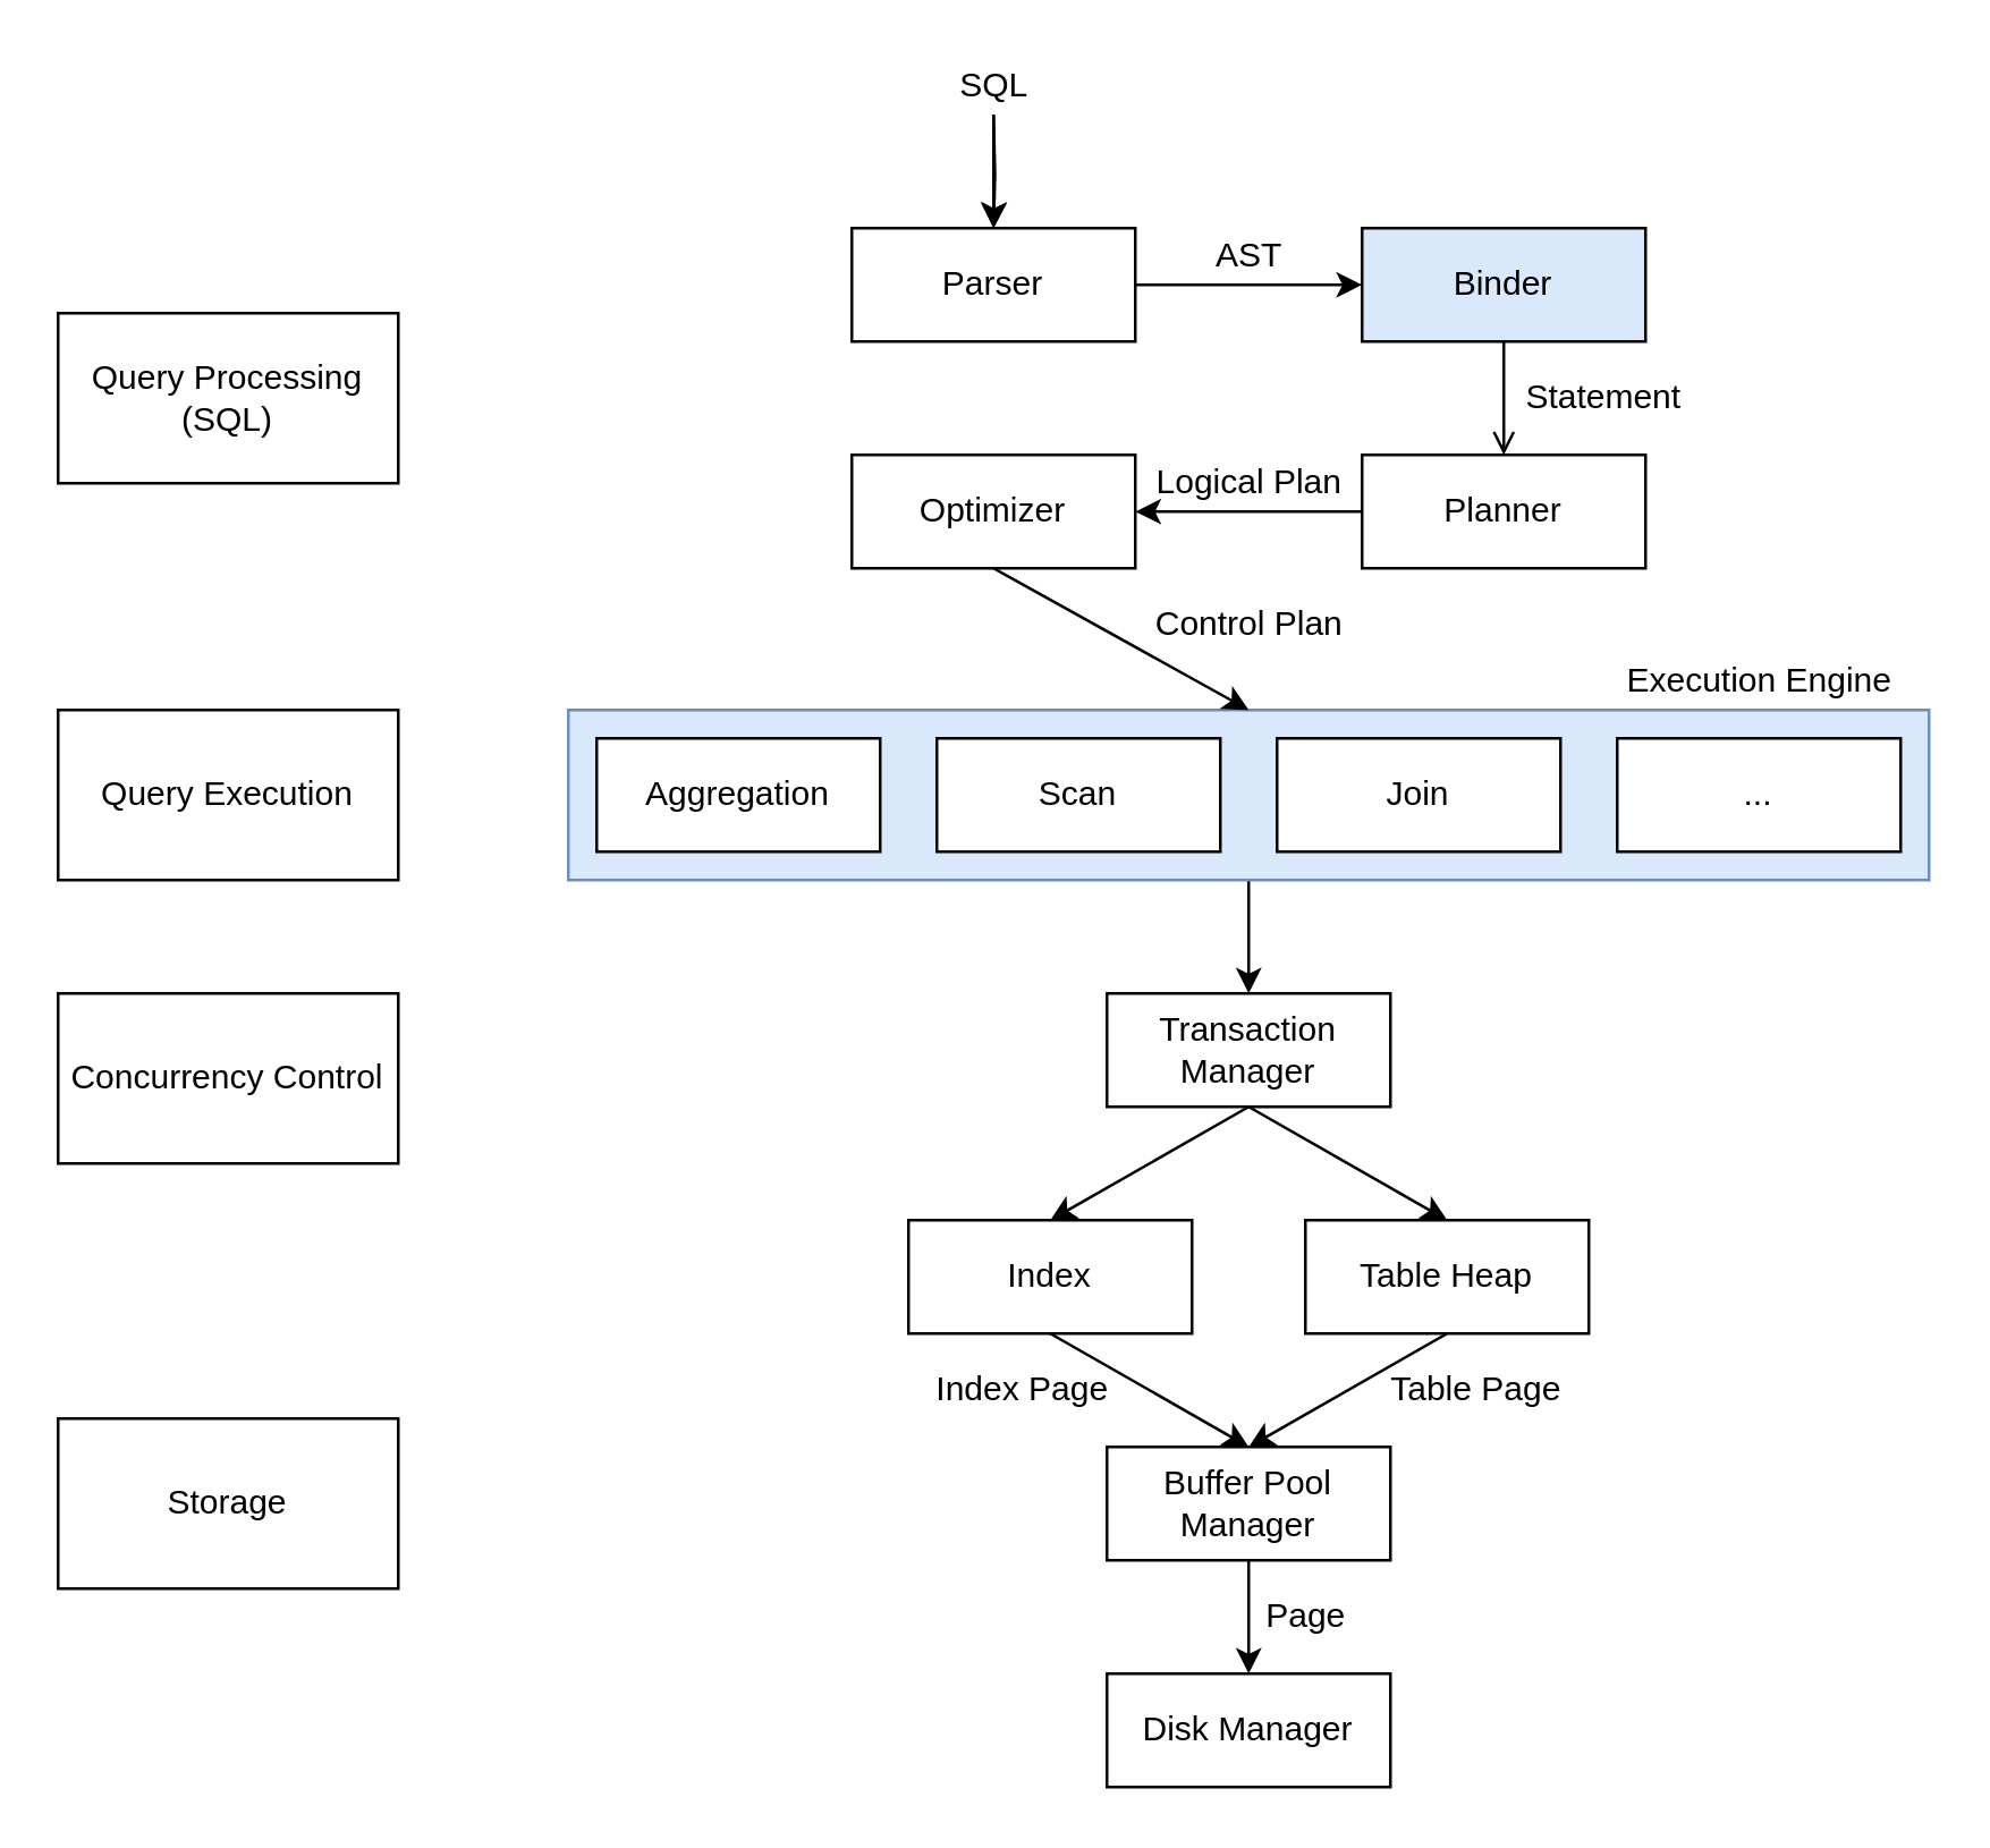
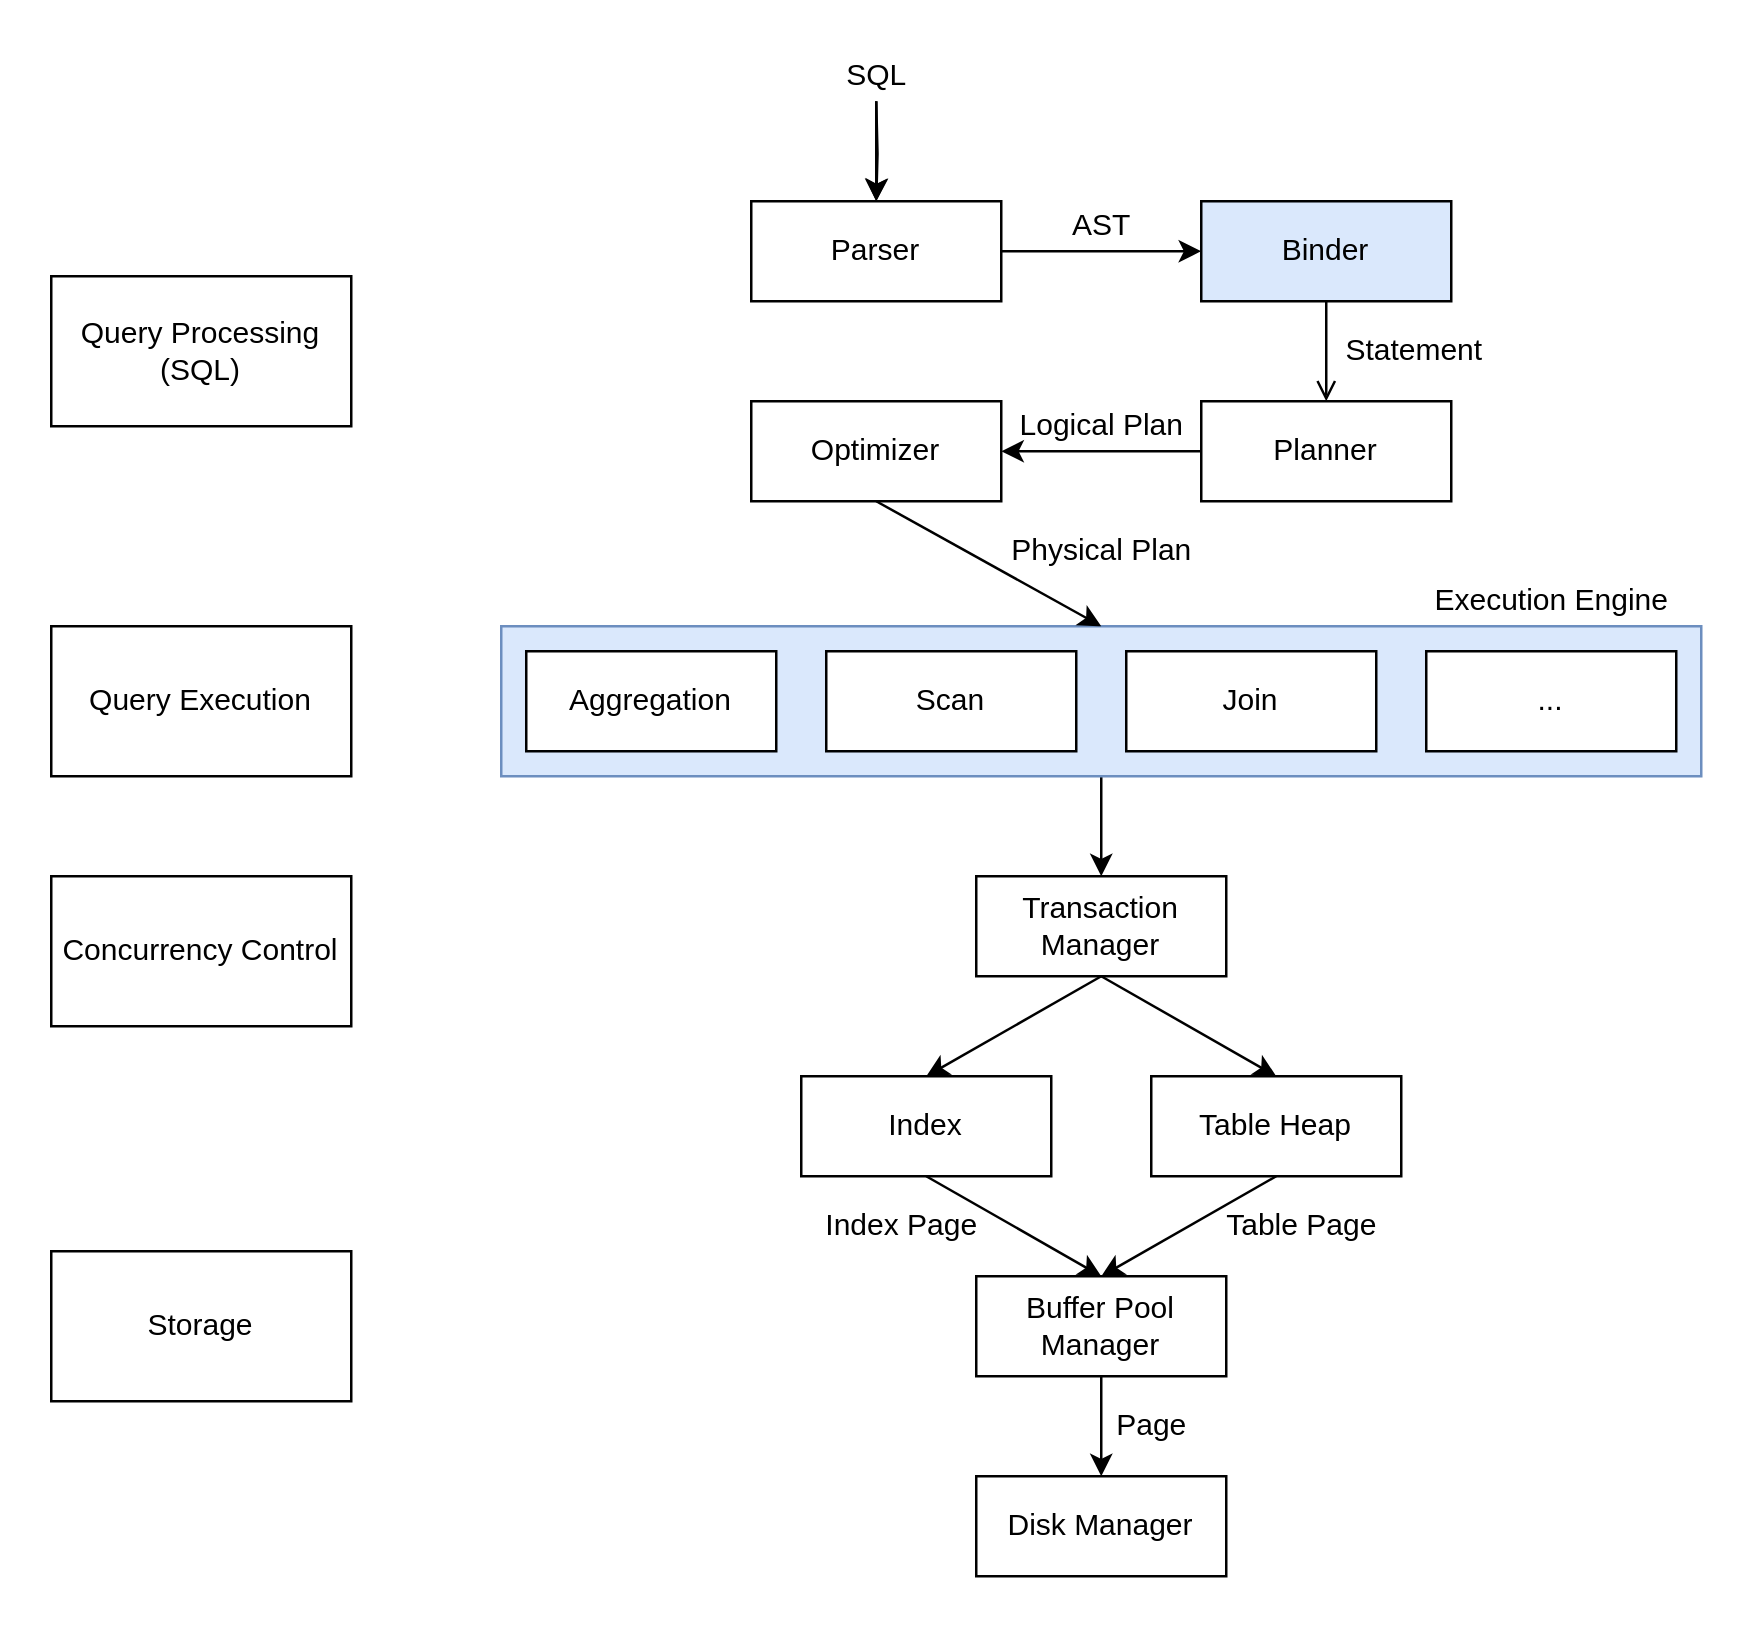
- <mxCell id="19" value="Control Plan" style="text;html=1;align=center;verticalAlign=middle;resizable=0;points=[];autosize=1;strokeColor=none;" parent="1" vertex="1"><mxGeometry x="395" y="210" width="90" height="20" as="geometry" /></mxCell>
+ <mxCell id="19" value="Physical Plan" style="text;html=1;align=center;verticalAlign=middle;resizable=0;points=[];autosize=1;strokeColor=none;" parent="1" vertex="1"><mxGeometry x="395" y="210" width="90" height="20" as="geometry" /></mxCell>
